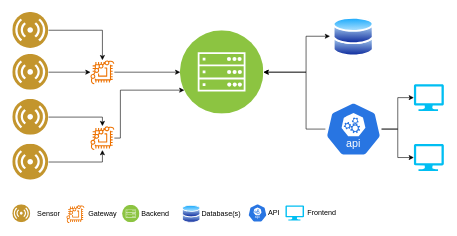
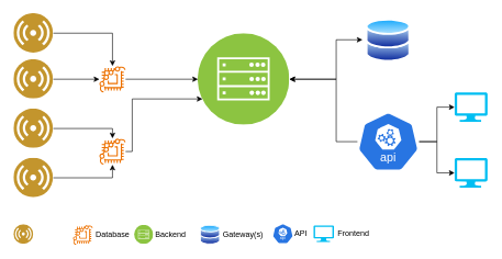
- <mxCell id="20" value="Sensor" style="text;html=1;align=center;verticalAlign=middle;resizable=0;points=[];autosize=1;strokeColor=none;fillColor=none;" parent="1" vertex="1"><mxGeometry x="50" y="341" width="60" height="30" as="geometry" /></mxCell>
- <mxCell id="22" value="Gateway" style="text;html=1;align=center;verticalAlign=middle;resizable=0;points=[];autosize=1;strokeColor=none;fillColor=none;" parent="1" vertex="1"><mxGeometry x="135" y="342" width="70" height="30" as="geometry" /></mxCell>
+ <mxCell id="22" value="Database" style="text;html=1;align=center;verticalAlign=middle;resizable=0;points=[];autosize=1;strokeColor=none;fillColor=none;" parent="1" vertex="1"><mxGeometry x="135" y="342" width="70" height="30" as="geometry" /></mxCell>
- <mxCell id="26" value="Database(s)" style="text;html=1;align=center;verticalAlign=middle;resizable=0;points=[];autosize=1;strokeColor=none;fillColor=none;" parent="1" vertex="1"><mxGeometry x="323.33" y="342" width="90" height="30" as="geometry" /></mxCell>
+ <mxCell id="26" value="Gateway(s)" style="text;html=1;align=center;verticalAlign=middle;resizable=0;points=[];autosize=1;strokeColor=none;fillColor=none;" parent="1" vertex="1"><mxGeometry x="323.33" y="342" width="90" height="30" as="geometry" /></mxCell>
